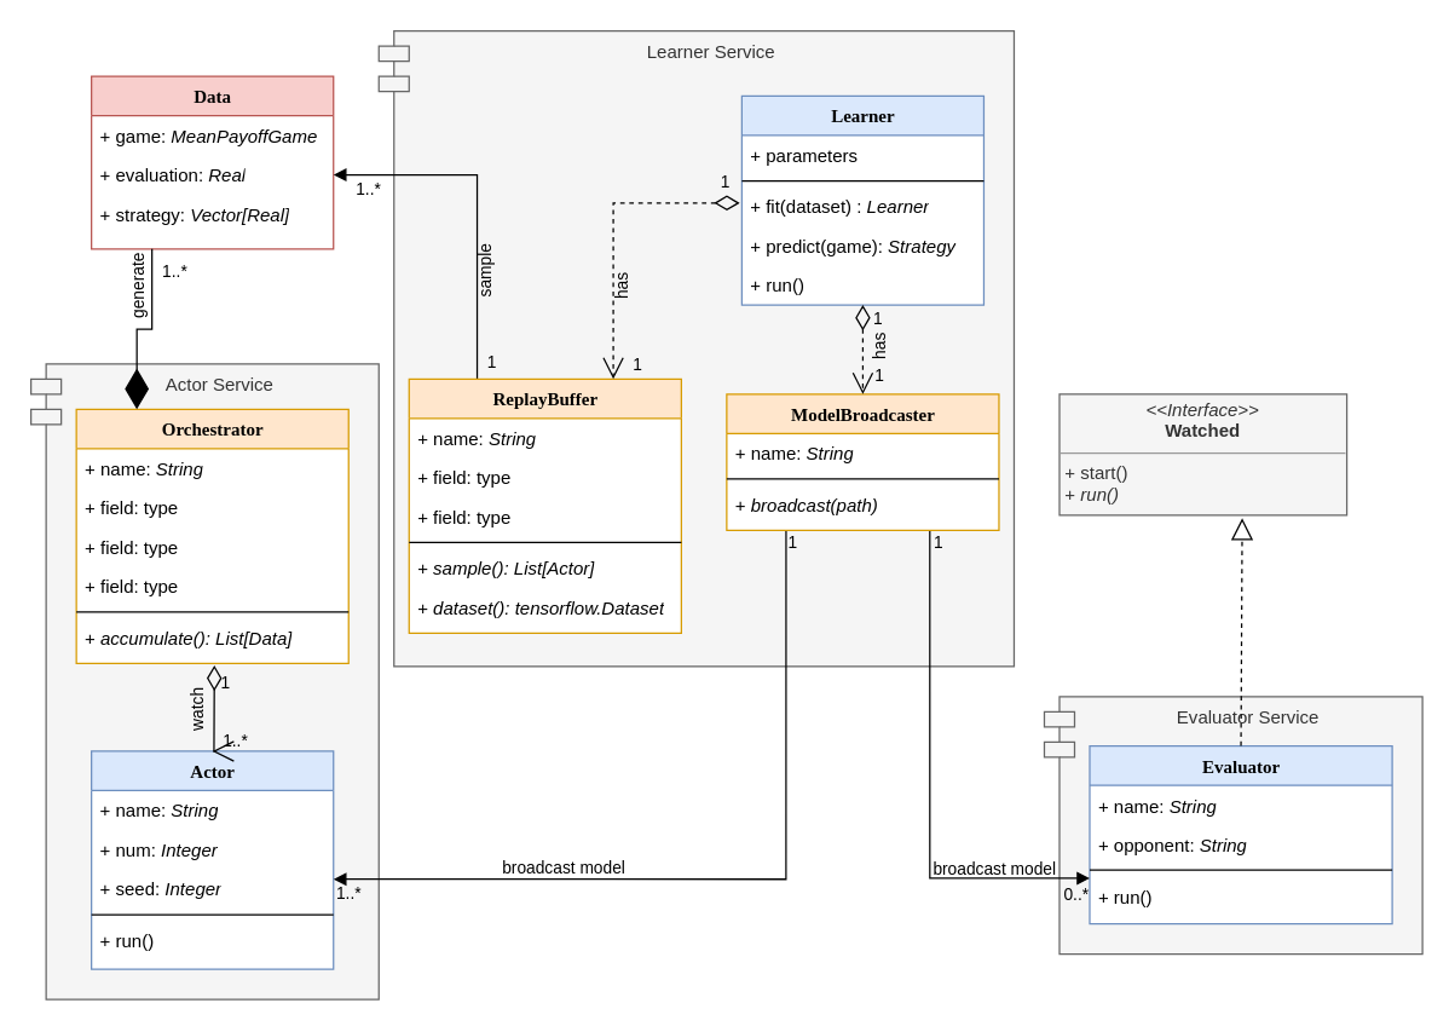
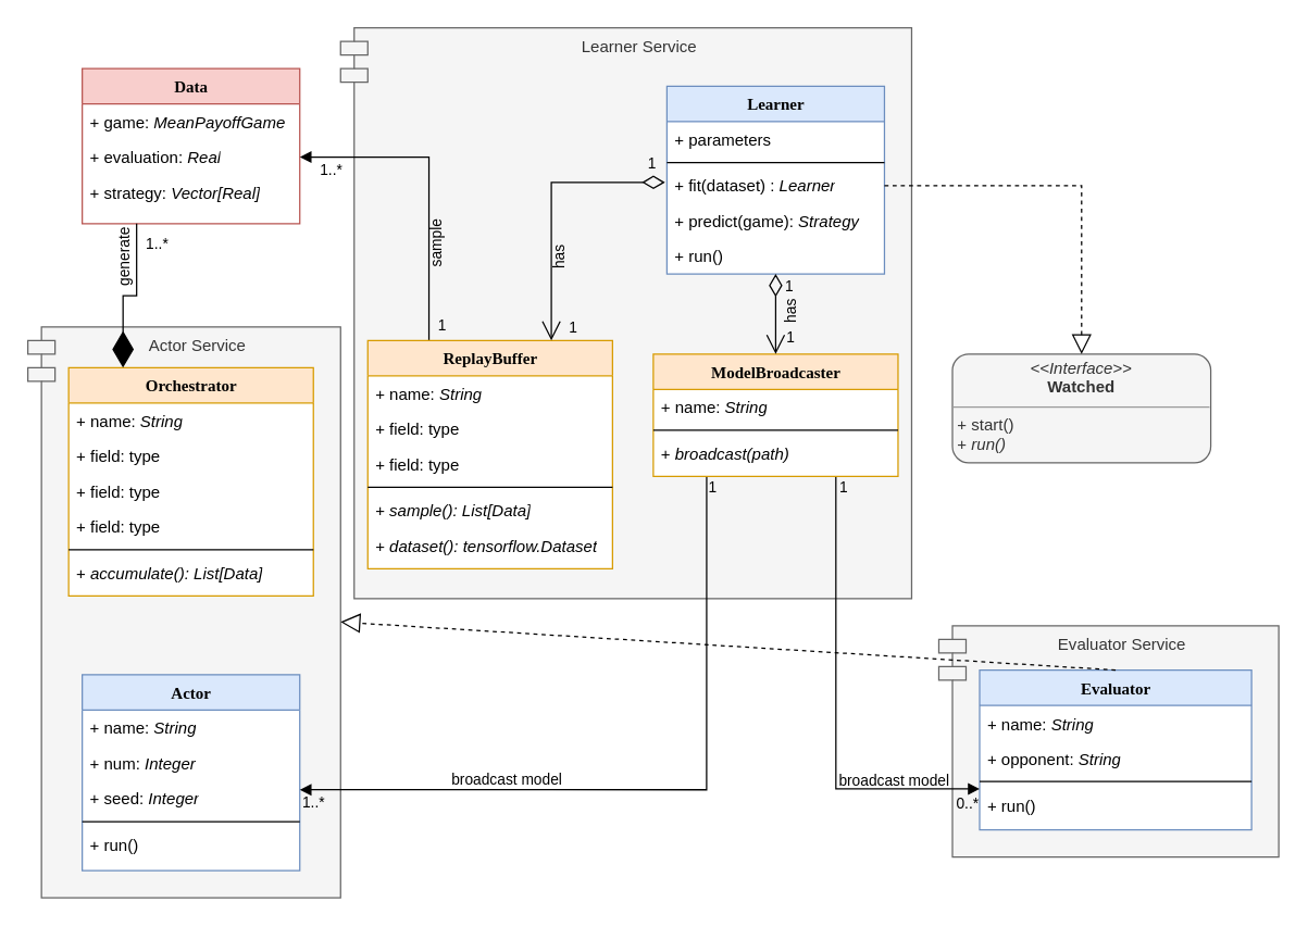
+ <mxCell id="59" value="" style="endArrow=block;dashed=1;endFill=0;endSize=12;html=1;rounded=0;exitX=1;exitY=0.5;exitDx=0;exitDy=0;entryX=0.5;entryY=0;entryDx=0;entryDy=0;" parent="1" source="12" target="57" edge="1"><mxGeometry width="160" relative="1" as="geometry"><mxPoint x="540" y="10" as="sourcePoint" /><mxPoint x="650" y="40.69" as="targetPoint" /><Array as="points"><mxPoint x="795" y="136" /></Array></mxGeometry></mxCell>
- <mxCell id="67" value="" style="endArrow=open;html=1;endSize=12;startArrow=diamondThin;startSize=14;startFill=0;edgeStyle=orthogonalEdgeStyle;align=left;verticalAlign=bottom;rounded=0;entryX=0.75;entryY=0;entryDx=0;entryDy=0;exitX=-0.009;exitY=0.41;exitDx=0;exitDy=0;exitPerimeter=0;dashed=1;" parent="1" source="12" target="60" edge="1"><mxGeometry x="-0.931" y="-3" relative="1" as="geometry"><mxPoint x="400" y="110" as="sourcePoint" /><mxPoint x="560" y="110" as="targetPoint" /><mxPoint as="offset" /></mxGeometry></mxCell>
+ <mxCell id="67" value="" style="endArrow=open;html=1;endSize=12;startArrow=diamondThin;startSize=14;startFill=0;edgeStyle=orthogonalEdgeStyle;align=left;verticalAlign=bottom;rounded=0;entryX=0.75;entryY=0;entryDx=0;entryDy=0;exitX=-0.009;exitY=0.41;exitDx=0;exitDy=0;exitPerimeter=0;" parent="1" source="12" target="60" edge="1"><mxGeometry x="-0.931" y="-3" relative="1" as="geometry"><mxPoint x="400" y="110" as="sourcePoint" /><mxPoint x="560" y="110" as="targetPoint" /><mxPoint as="offset" /></mxGeometry></mxCell>
- <mxCell id="53" value="&lt;br&gt;" style="endArrow=open;html=1;endSize=12;startArrow=diamondThin;startSize=14;startFill=0;edgeStyle=orthogonalEdgeStyle;align=left;verticalAlign=bottom;rounded=0;exitX=0.5;exitY=1;exitDx=0;exitDy=0;entryX=0.5;entryY=0;entryDx=0;entryDy=0;dashed=1;" parent="1" source="9" target="49" edge="1"><mxGeometry x="-0.356" y="10" relative="1" as="geometry"><mxPoint x="520" y="210" as="sourcePoint" /><mxPoint x="680" y="210" as="targetPoint" /><mxPoint as="offset" /></mxGeometry></mxCell>
+ <mxCell id="53" value="&lt;br&gt;" style="endArrow=open;html=1;endSize=12;startArrow=diamondThin;startSize=14;startFill=0;edgeStyle=orthogonalEdgeStyle;align=left;verticalAlign=bottom;rounded=0;exitX=0.5;exitY=1;exitDx=0;exitDy=0;entryX=0.5;entryY=0;entryDx=0;entryDy=0;" parent="1" source="9" target="49" edge="1"><mxGeometry x="-0.356" y="10" relative="1" as="geometry"><mxPoint x="520" y="210" as="sourcePoint" /><mxPoint x="680" y="210" as="targetPoint" /><mxPoint as="offset" /></mxGeometry></mxCell>
- <mxCell id="57" value="&lt;p style=&quot;margin:0px;margin-top:4px;text-align:center;&quot;&gt;&lt;i&gt;&amp;lt;&amp;lt;Interface&amp;gt;&amp;gt;&lt;/i&gt;&lt;br&gt;&lt;b&gt;Watched&lt;/b&gt;&lt;/p&gt;&lt;hr size=&quot;1&quot;&gt;&lt;p style=&quot;margin:0px;margin-left:4px;&quot;&gt;&lt;span style=&quot;background-color: initial;&quot;&gt;+ start()&lt;/span&gt;&lt;br&gt;&lt;/p&gt;&lt;p style=&quot;margin:0px;margin-left:4px;&quot;&gt;+ &lt;i&gt;run()&lt;/i&gt;&lt;/p&gt;" style="verticalAlign=top;align=left;overflow=fill;fontSize=12;fontFamily=Helvetica;html=1;whiteSpace=wrap;fillColor=#f5f5f5;strokeColor=#666666;fontColor=#333333;" parent="1" vertex="1"><mxGeometry x="700" y="260" width="190" height="80" as="geometry" /></mxCell>
+ <mxCell id="57" value="&lt;p style=&quot;margin:0px;margin-top:4px;text-align:center;&quot;&gt;&lt;i&gt;&amp;lt;&amp;lt;Interface&amp;gt;&amp;gt;&lt;/i&gt;&lt;br&gt;&lt;b&gt;Watched&lt;/b&gt;&lt;/p&gt;&lt;hr size=&quot;1&quot;&gt;&lt;p style=&quot;margin:0px;margin-left:4px;&quot;&gt;&lt;span style=&quot;background-color: initial;&quot;&gt;+ start()&lt;/span&gt;&lt;br&gt;&lt;/p&gt;&lt;p style=&quot;margin:0px;margin-left:4px;&quot;&gt;+ &lt;i&gt;run()&lt;/i&gt;&lt;/p&gt;" style="verticalAlign=top;align=left;overflow=fill;fontSize=12;fontFamily=Helvetica;html=1;whiteSpace=wrap;fillColor=#f5f5f5;strokeColor=#666666;fontColor=#333333;rounded=1;" parent="1" vertex="1"><mxGeometry x="700" y="260" width="190" height="80" as="geometry" /></mxCell>
- <mxCell id="65" value="+ &lt;i&gt;sample(): List[Actor]&lt;/i&gt;" style="text;html=1;strokeColor=none;fillColor=none;align=left;verticalAlign=top;spacingLeft=4;spacingRight=4;whiteSpace=wrap;overflow=hidden;rotatable=0;points=[[0,0.5],[1,0.5]];portConstraint=eastwest;" parent="60" vertex="1"><mxGeometry y="112" width="180" height="26" as="geometry" /></mxCell>
+ <mxCell id="65" value="+ &lt;i&gt;sample(): List[Data]&lt;/i&gt;" style="text;html=1;strokeColor=none;fillColor=none;align=left;verticalAlign=top;spacingLeft=4;spacingRight=4;whiteSpace=wrap;overflow=hidden;rotatable=0;points=[[0,0.5],[1,0.5]];portConstraint=eastwest;" parent="60" vertex="1"><mxGeometry y="112" width="180" height="26" as="geometry" /></mxCell>
- <mxCell id="58" value="" style="endArrow=block;dashed=1;endFill=0;endSize=12;html=1;rounded=0;exitX=0.5;exitY=0;exitDx=0;exitDy=0;entryX=0.636;entryY=1.024;entryDx=0;entryDy=0;entryPerimeter=0;" parent="1" source="21" target="57" edge="1"><mxGeometry width="160" relative="1" as="geometry"><mxPoint x="830" y="410" as="sourcePoint" /><mxPoint x="990" y="410" as="targetPoint" /></mxGeometry></mxCell>
+ <mxCell id="58" value="" style="endArrow=block;dashed=1;endFill=0;endSize=12;html=1;rounded=0;exitX=0.5;exitY=0;exitDx=0;exitDy=0;" parent="1" source="21" target="4" edge="1"><mxGeometry width="160" relative="1" as="geometry"><mxPoint x="830" y="410" as="sourcePoint" /><mxPoint x="990" y="410" as="targetPoint" /></mxGeometry></mxCell>
- <mxCell id="43" value="1" style="endArrow=open;html=1;endSize=12;startArrow=diamondThin;startSize=14;startFill=0;edgeStyle=elbowEdgeStyle;align=left;verticalAlign=bottom;rounded=0;exitX=0.507;exitY=1.202;exitDx=0;exitDy=0;exitPerimeter=0;entryX=0.5;entryY=0;entryDx=0;entryDy=0;labelBackgroundColor=none;" parent="1" source="42" target="15" edge="1"><mxGeometry x="-0.263" y="3" relative="1" as="geometry"><mxPoint x="250" y="470" as="sourcePoint" /><mxPoint x="390" y="470" as="targetPoint" /><mxPoint as="offset" /></mxGeometry></mxCell>
- <mxCell id="44" value="watch" style="edgeLabel;html=1;align=center;verticalAlign=middle;resizable=0;points=[];rotation=-90;labelBackgroundColor=none;" parent="43" vertex="1" connectable="0"><mxGeometry x="-0.074" relative="1" as="geometry"><mxPoint x="-11" y="4" as="offset" /></mxGeometry></mxCell>
- <mxCell id="45" value="1..*" style="edgeLabel;html=1;align=center;verticalAlign=middle;resizable=0;points=[];labelBackgroundColor=none;" parent="43" vertex="1" connectable="0"><mxGeometry x="0.642" relative="1" as="geometry"><mxPoint x="13" y="2" as="offset" /></mxGeometry></mxCell>
